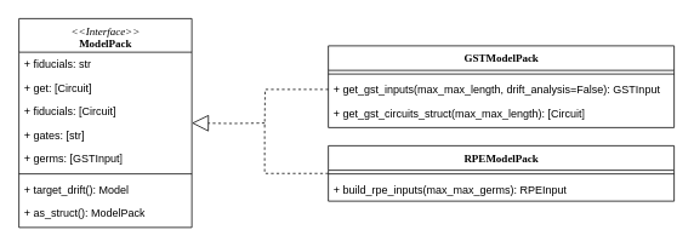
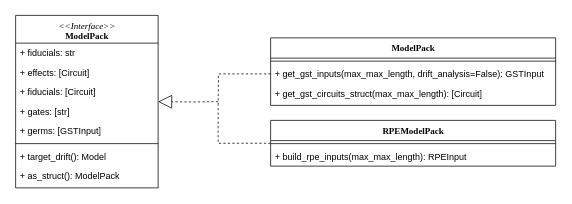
- <mxCell id="11" value="GSTModelPack" style="swimlane;html=1;fontStyle=1;align=center;verticalAlign=top;childLayout=stackLayout;horizontal=1;startSize=27;horizontalStack=0;resizeParent=1;resizeLast=0;collapsible=1;marginBottom=0;swimlaneFillColor=#ffffff;rounded=0;shadow=0;comic=0;labelBackgroundColor=none;strokeWidth=1;fillColor=none;fontFamily=Verdana;fontSize=12" vertex="1" parent="1"><mxGeometry x="360" y="50" width="380" height="90" as="geometry" /></mxCell>
+ <mxCell id="11" value="ModelPack" style="swimlane;html=1;fontStyle=1;align=center;verticalAlign=top;childLayout=stackLayout;horizontal=1;startSize=27;horizontalStack=0;resizeParent=1;resizeLast=0;collapsible=1;marginBottom=0;swimlaneFillColor=#ffffff;rounded=0;shadow=0;comic=0;labelBackgroundColor=none;strokeWidth=1;fillColor=none;fontFamily=Verdana;fontSize=12" vertex="1" parent="1"><mxGeometry x="360" y="50" width="380" height="90" as="geometry" /></mxCell>
- <mxCell id="4" value="+ get: [Circuit]" style="text;html=1;strokeColor=none;fillColor=none;align=left;verticalAlign=top;spacingLeft=4;spacingRight=4;whiteSpace=wrap;overflow=hidden;rotatable=0;points=[[0,0.5],[1,0.5]];portConstraint=eastwest;" vertex="1" parent="2"><mxGeometry y="63" width="190" height="26" as="geometry" /></mxCell>
+ <mxCell id="4" value="+ effects: [Circuit]" style="text;html=1;strokeColor=none;fillColor=none;align=left;verticalAlign=top;spacingLeft=4;spacingRight=4;whiteSpace=wrap;overflow=hidden;rotatable=0;points=[[0,0.5],[1,0.5]];portConstraint=eastwest;" vertex="1" parent="2"><mxGeometry y="63" width="190" height="26" as="geometry" /></mxCell>
- <mxCell id="18" value="+ build_rpe_inputs(max_max_germs): RPEInput" style="text;html=1;strokeColor=none;fillColor=none;align=left;verticalAlign=top;spacingLeft=4;spacingRight=4;whiteSpace=wrap;overflow=hidden;rotatable=0;points=[[0,0.5],[1,0.5]];portConstraint=eastwest;" vertex="1" parent="16"><mxGeometry y="35" width="380" height="26" as="geometry" /></mxCell>
+ <mxCell id="18" value="+ build_rpe_inputs(max_max_length): RPEInput" style="text;html=1;strokeColor=none;fillColor=none;align=left;verticalAlign=top;spacingLeft=4;spacingRight=4;whiteSpace=wrap;overflow=hidden;rotatable=0;points=[[0,0.5],[1,0.5]];portConstraint=eastwest;" vertex="1" parent="16"><mxGeometry y="35" width="380" height="26" as="geometry" /></mxCell>
